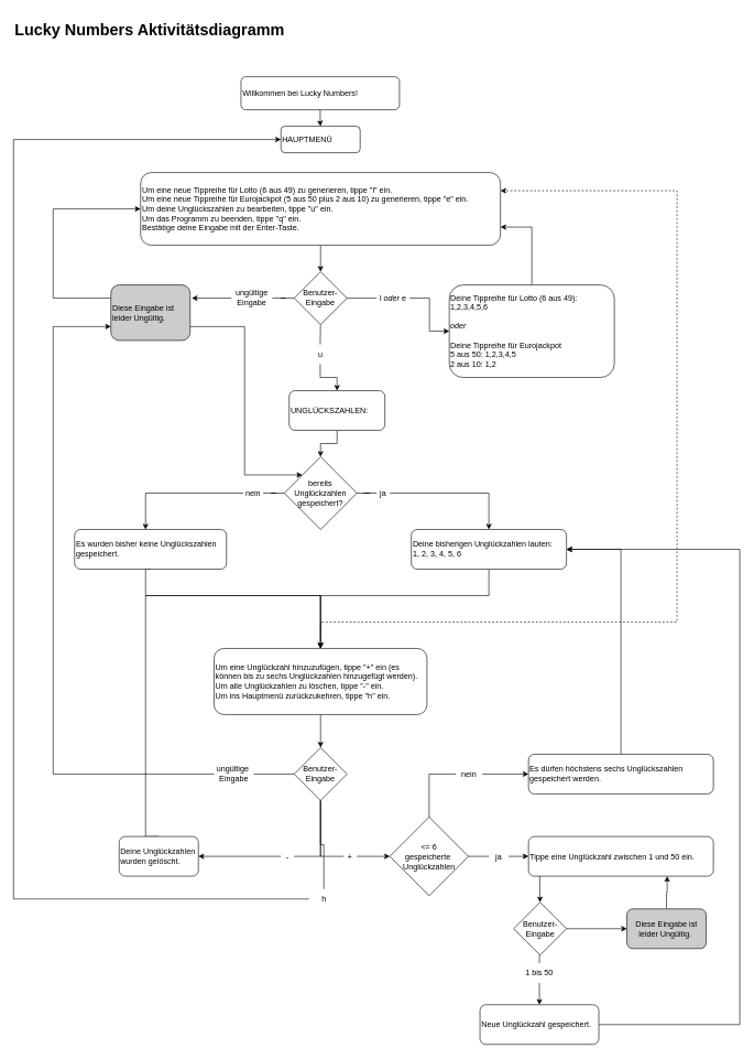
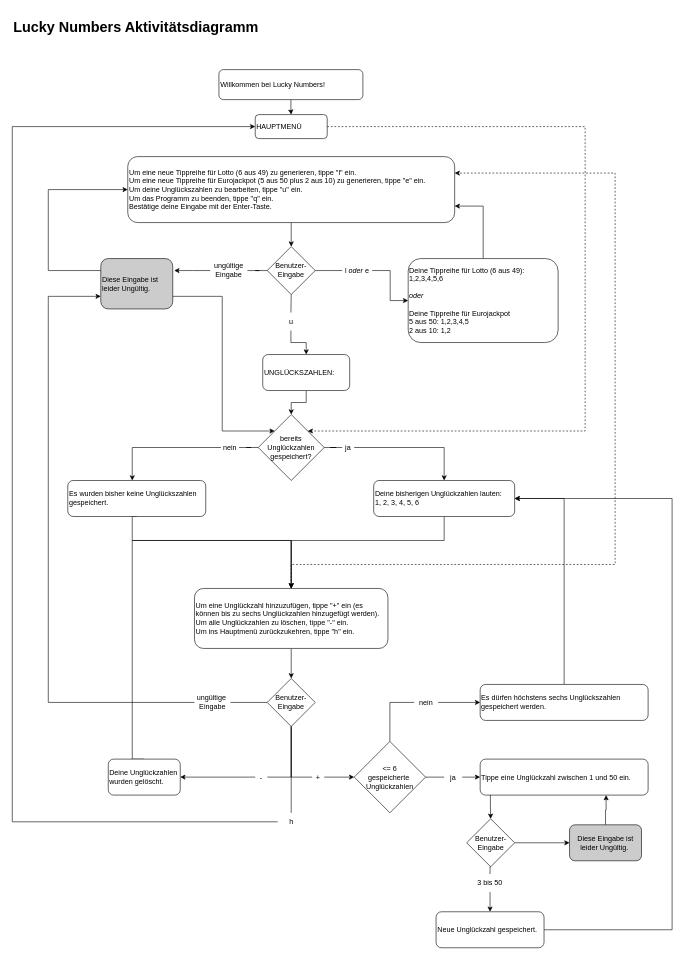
+ <mxCell id="67" style="edgeStyle=orthogonalEdgeStyle;rounded=0;orthogonalLoop=1;jettySize=auto;html=1;exitX=1;exitY=0.5;exitDx=0;exitDy=0;entryX=1;entryY=0;entryDx=0;entryDy=0;dashed=1;" parent="1" source="24" target="8" edge="1"><mxGeometry relative="1" as="geometry"><Array as="points"><mxPoint x="975" y="210" /><mxPoint x="975" y="718" /></Array></mxGeometry></mxCell>
- <mxCell id="72" value="h" style="text;html=1;strokeColor=none;fillColor=none;align=center;verticalAlign=middle;whiteSpace=wrap;rounded=0;" parent="1" vertex="1"><mxGeometry x="467.5" y="1344" width="45" height="30" as="geometry" /></mxCell>
+ <mxCell id="72" value="h" style="text;html=1;strokeColor=none;fillColor=none;align=center;verticalAlign=middle;whiteSpace=wrap;rounded=0;" parent="1" vertex="1"><mxGeometry x="462.5" y="1354" width="45" height="30" as="geometry" /></mxCell>
- <mxCell id="59" value="1 bis 50" style="text;html=1;strokeColor=none;fillColor=none;align=center;verticalAlign=middle;whiteSpace=wrap;rounded=0;" parent="1" vertex="1"><mxGeometry x="793" y="1456" width="47" height="30" as="geometry" /></mxCell>
+ <mxCell id="59" value="3 bis 50" style="text;html=1;strokeColor=none;fillColor=none;align=center;verticalAlign=middle;whiteSpace=wrap;rounded=0;" parent="1" vertex="1"><mxGeometry x="793" y="1456" width="47" height="30" as="geometry" /></mxCell>
